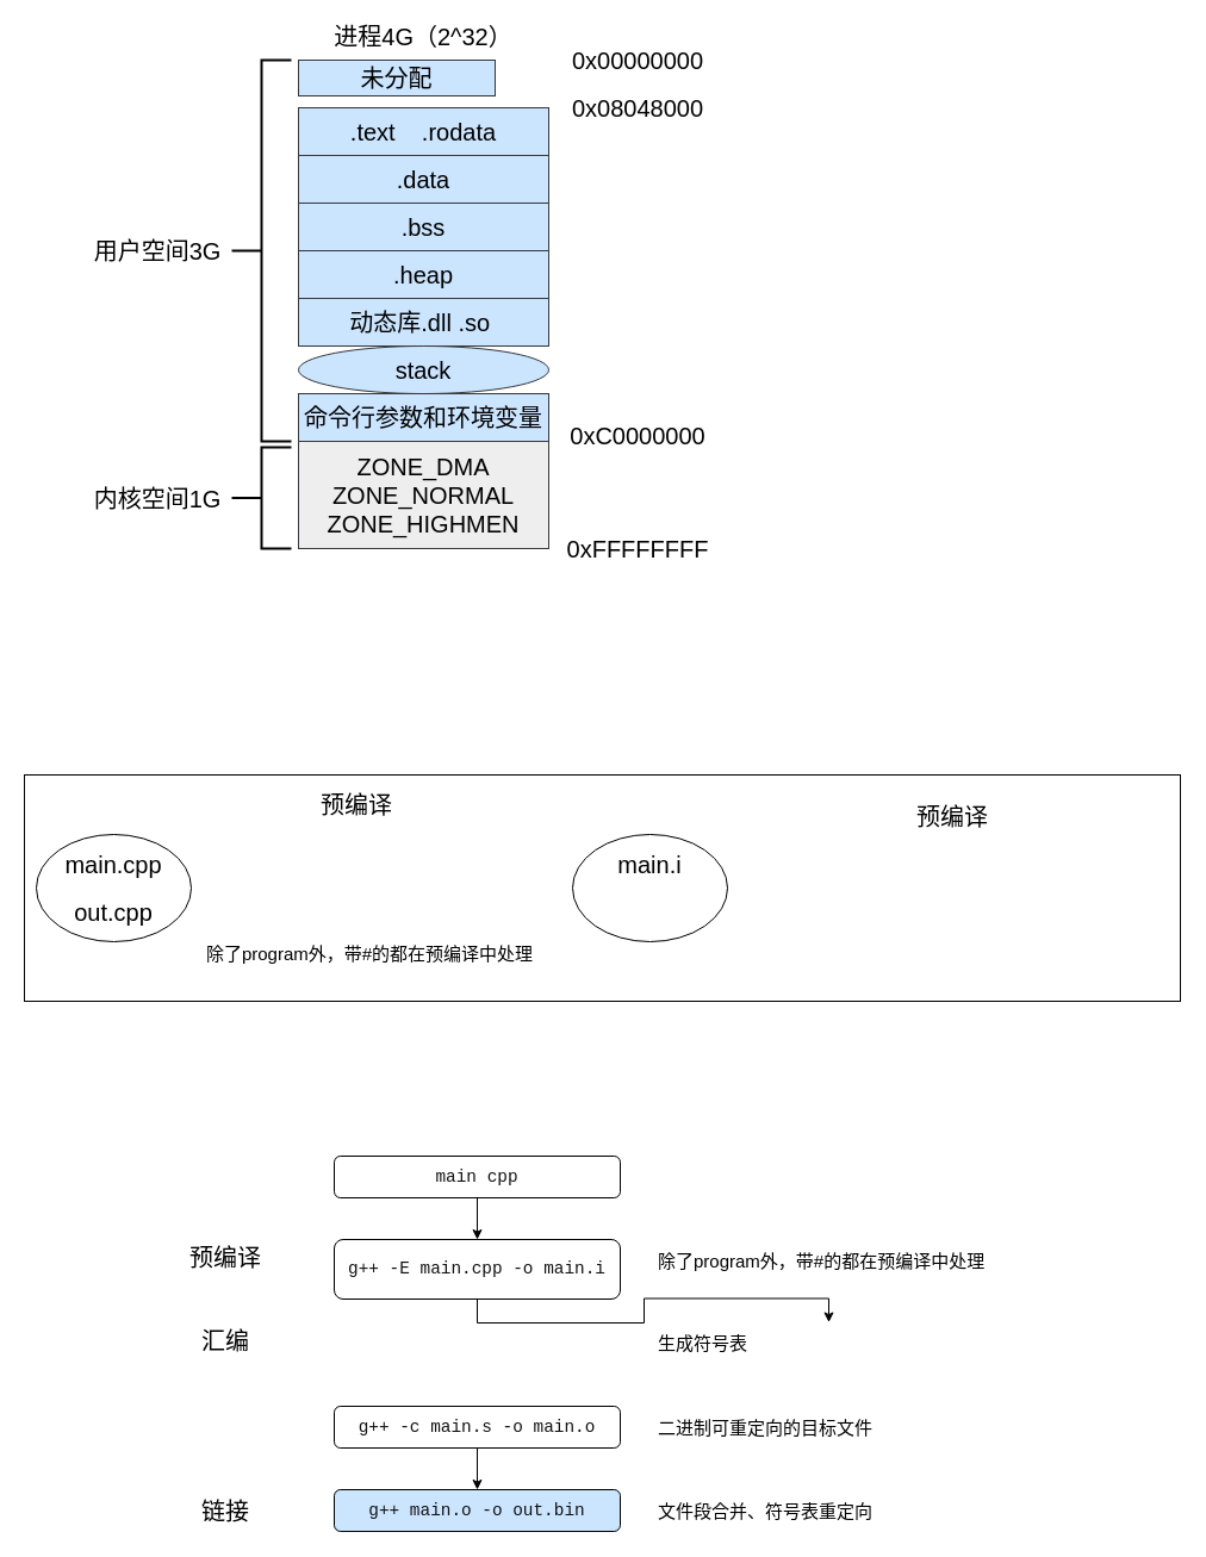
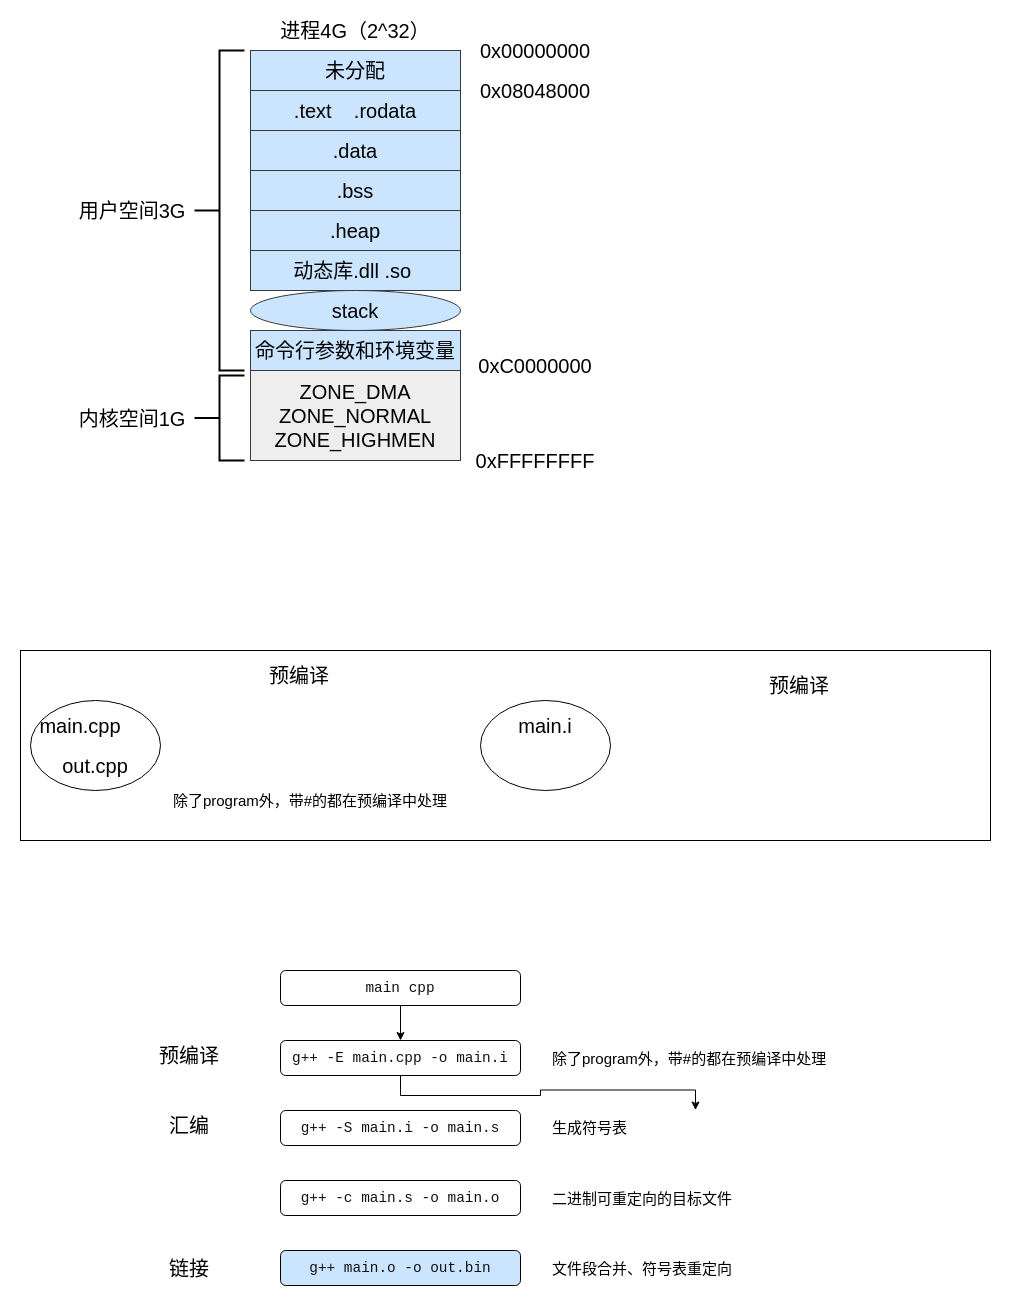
- <mxCell id="4" value="&lt;font style=&quot;font-size: 20px&quot;&gt;未分配&lt;/font&gt;" style="rounded=0;whiteSpace=wrap;html=1;fillColor=#cce5ff;strokeColor=#36393d;" parent="2" vertex="1"><mxGeometry x="180" y="30" width="165" height="30" as="geometry" /></mxCell>
+ <mxCell id="4" value="&lt;font style=&quot;font-size: 20px&quot;&gt;未分配&lt;/font&gt;" style="rounded=0;whiteSpace=wrap;html=1;fillColor=#cce5ff;strokeColor=#36393d;" parent="2" vertex="1"><mxGeometry x="180" y="30" width="210" height="40" as="geometry" /></mxCell>
- <mxCell id="28" value="main.cpp" style="text;html=1;strokeColor=none;fillColor=none;align=center;verticalAlign=middle;whiteSpace=wrap;rounded=0;strokeWidth=1;fontSize=20;" vertex="1" parent="26"><mxGeometry x="26" y="10" width="78" height="30" as="geometry" /></mxCell>
+ <mxCell id="28" value="main.cpp" style="text;html=1;strokeColor=none;fillColor=none;align=center;verticalAlign=middle;whiteSpace=wrap;rounded=0;strokeWidth=1;fontSize=20;" vertex="1" parent="26"><mxGeometry x="11" y="10" width="78" height="30" as="geometry" /></mxCell>
- <mxCell id="25" value="&lt;span style=&quot;color: rgb(18, 18, 18); font-family: menlo, monaco, consolas, &amp;quot;andale mono&amp;quot;, &amp;quot;lucida console&amp;quot;, &amp;quot;courier new&amp;quot;, monospace; font-size: 14.4px; text-align: left;&quot;&gt;g++ -E main.cpp -o main.i&lt;/span&gt;" style="rounded=1;whiteSpace=wrap;html=1;labelBackgroundColor=none;" vertex="1" parent="1"><mxGeometry x="280" y="1040" width="240" height="50" as="geometry" /></mxCell>
+ <mxCell id="25" value="&lt;span style=&quot;color: rgb(18, 18, 18); font-family: menlo, monaco, consolas, &amp;quot;andale mono&amp;quot;, &amp;quot;lucida console&amp;quot;, &amp;quot;courier new&amp;quot;, monospace; font-size: 14.4px; text-align: left;&quot;&gt;g++ -E main.cpp -o main.i&lt;/span&gt;" style="rounded=1;whiteSpace=wrap;html=1;labelBackgroundColor=none;" vertex="1" parent="1"><mxGeometry x="280" y="1040" width="240" height="35" as="geometry" /></mxCell>
+ <mxCell id="34" value="&lt;span style=&quot;color: rgb(18, 18, 18); font-family: menlo, monaco, consolas, &amp;quot;andale mono&amp;quot;, &amp;quot;lucida console&amp;quot;, &amp;quot;courier new&amp;quot;, monospace; font-size: 14.4px;&quot;&gt;g++ -S main.i -o main.s&lt;/span&gt;" style="rounded=1;whiteSpace=wrap;html=1;labelBackgroundColor=none;" vertex="1" parent="1"><mxGeometry x="280" y="1110" width="240" height="35" as="geometry" /></mxCell>
- <mxCell id="35" style="edgeStyle=orthogonalEdgeStyle;rounded=0;orthogonalLoop=1;jettySize=auto;html=1;exitX=0.5;exitY=1;exitDx=0;exitDy=0;entryX=0.5;entryY=0;entryDx=0;entryDy=0;fontSize=15;" edge="1" parent="1" source="36" target="39"><mxGeometry relative="1" as="geometry" /></mxCell>
